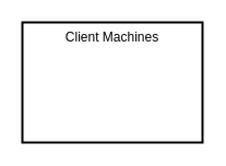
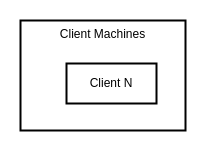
+ <mxCell id="3" value="Client N" style="whiteSpace=wrap;strokeWidth=2;" vertex="1" parent="2"><mxGeometry x="46" y="43" width="90" height="40" as="geometry" /></mxCell>
